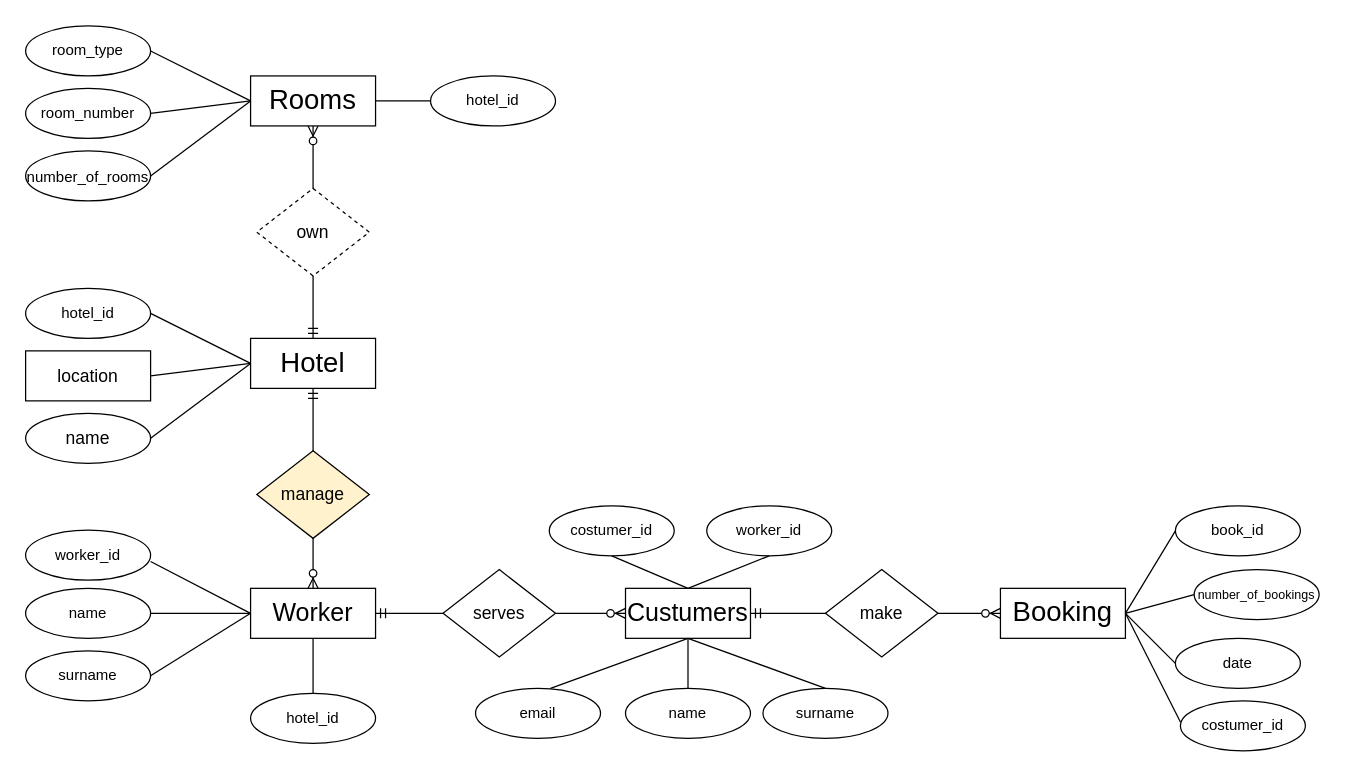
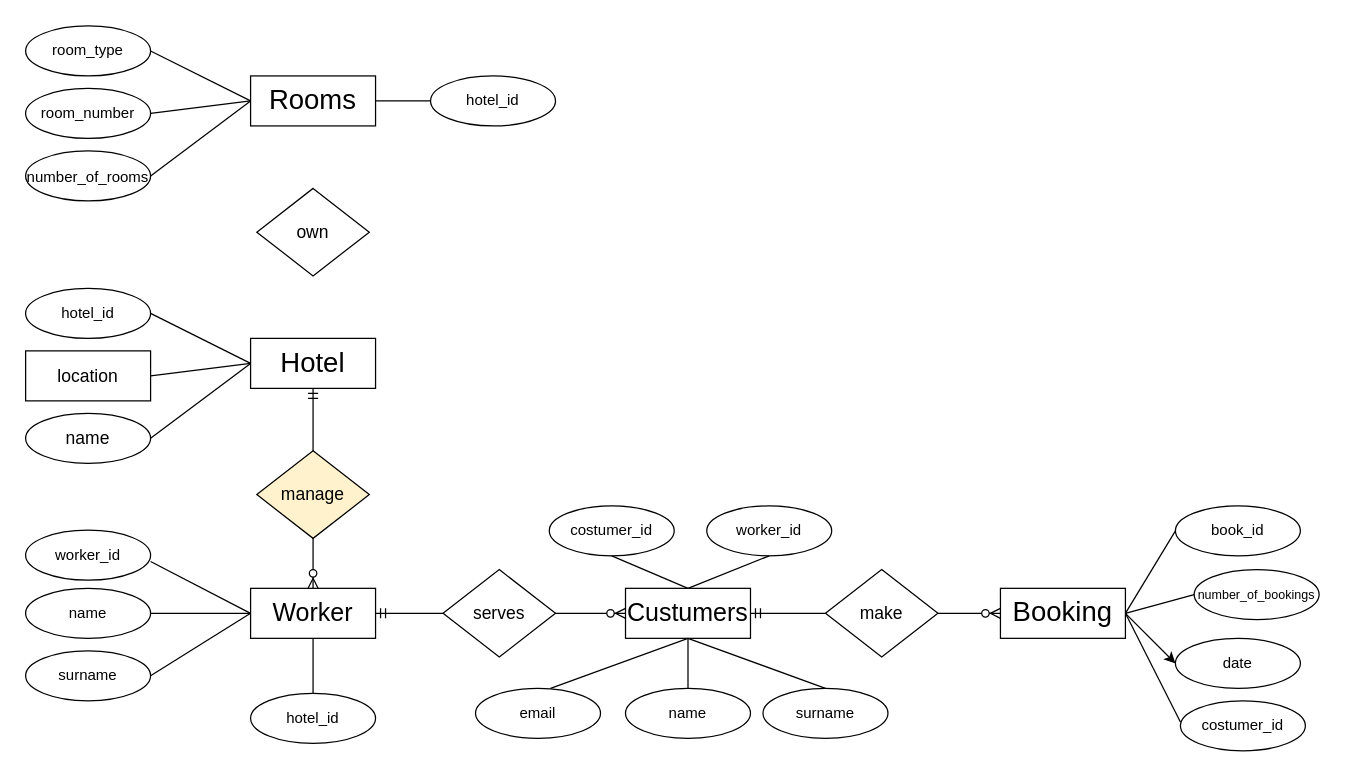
- <mxCell id="11" value="&lt;font style=&quot;font-size: 14px;&quot;&gt;own&lt;/font&gt;" style="rhombus;whiteSpace=wrap;html=1;dashed=1;" vertex="1" parent="1"><mxGeometry x="205" y="150" width="90" height="70" as="geometry" /></mxCell>
+ <mxCell id="11" value="&lt;font style=&quot;font-size: 14px;&quot;&gt;own&lt;/font&gt;" style="rhombus;whiteSpace=wrap;html=1;" vertex="1" parent="1"><mxGeometry x="205" y="150" width="90" height="70" as="geometry" /></mxCell>
- <mxCell id="3" value="" style="fontSize=12;html=1;endArrow=ERzeroToMany;startArrow=ERmandOne;rounded=0;strokeColor=default;exitX=0.5;exitY=0;exitDx=0;exitDy=0;entryX=0.5;entryY=1;entryDx=0;entryDy=0;" parent="1" source="2" target="4" edge="1"><mxGeometry width="100" height="100" relative="1" as="geometry"><mxPoint x="290" y="250" as="sourcePoint" /><mxPoint x="189.5" y="170" as="targetPoint" /><Array as="points"><mxPoint x="250" y="200" /></Array></mxGeometry></mxCell>
- <mxCell id="37" value="" style="endArrow=none;html=1;rounded=0;fontSize=12;exitX=1;exitY=0.5;exitDx=0;exitDy=0;entryX=0;entryY=0.5;entryDx=0;entryDy=0;" edge="1" parent="1" source="9" target="34"><mxGeometry width="50" height="50" relative="1" as="geometry"><mxPoint x="900" y="550" as="sourcePoint" /><mxPoint x="950" y="500" as="targetPoint" /></mxGeometry></mxCell>
+ <mxCell id="37" value="" style="endArrow=classic;html=1;rounded=0;fontSize=12;exitX=1;exitY=0.5;exitDx=0;exitDy=0;entryX=0;entryY=0.5;entryDx=0;entryDy=0;" edge="1" parent="1" source="9" target="34"><mxGeometry width="50" height="50" relative="1" as="geometry"><mxPoint x="900" y="550" as="sourcePoint" /><mxPoint x="950" y="500" as="targetPoint" /></mxGeometry></mxCell>
